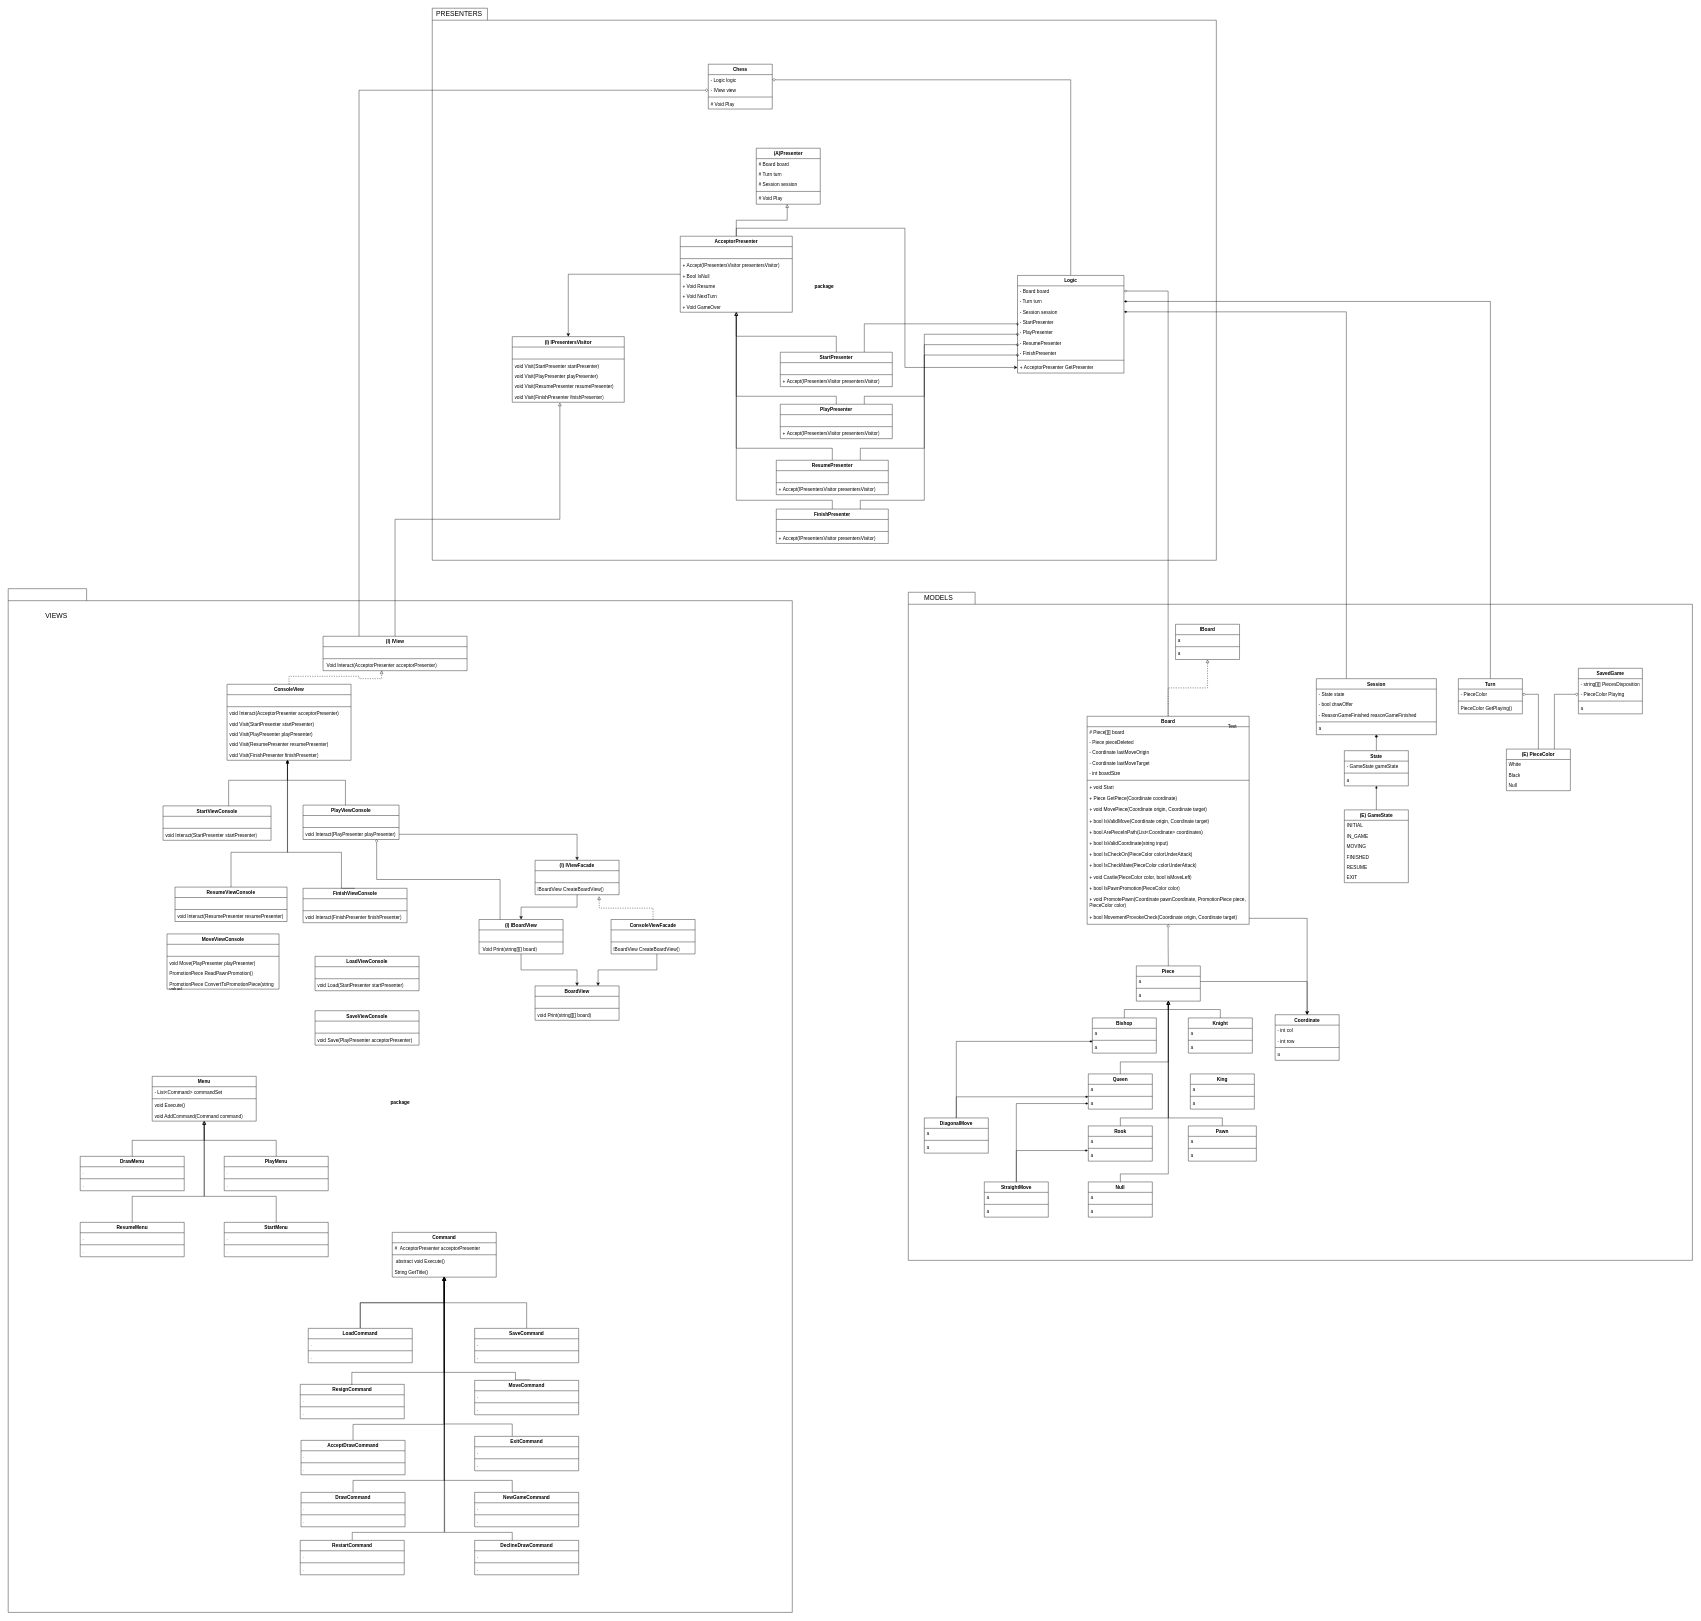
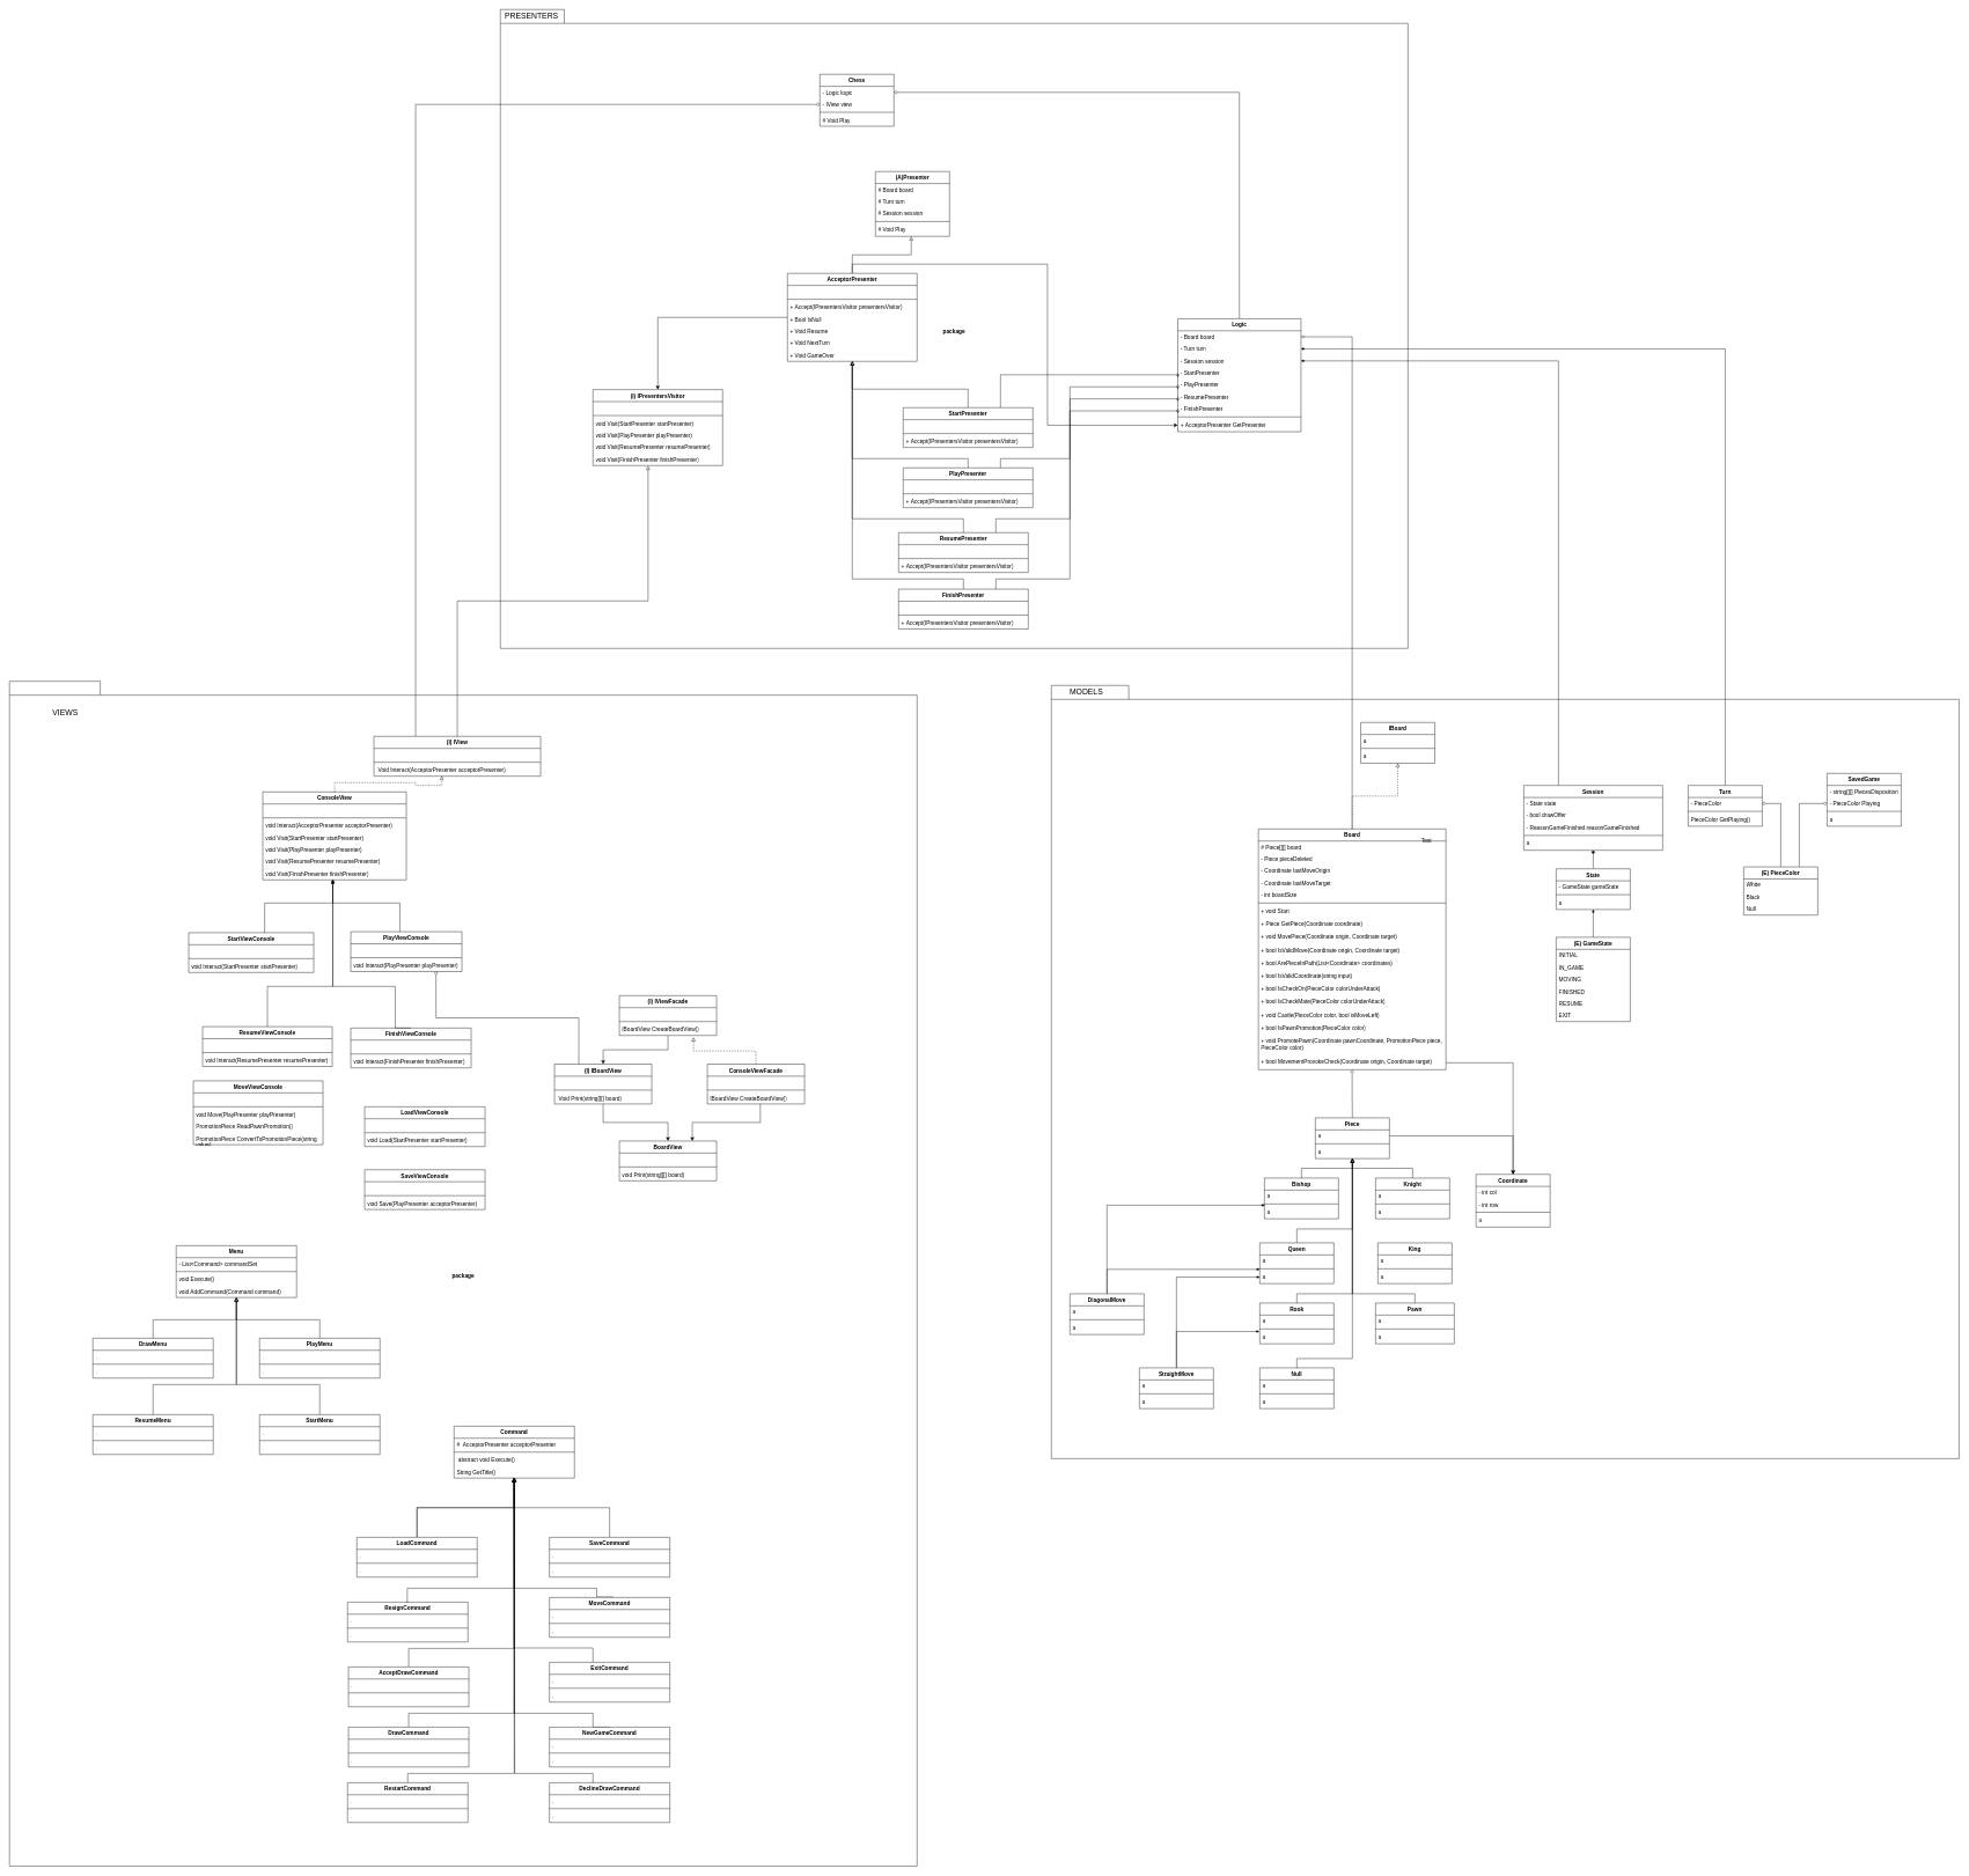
- <mxCell id="223" style="edgeStyle=orthogonalEdgeStyle;rounded=0;orthogonalLoop=1;jettySize=auto;html=1;exitX=1;exitY=0.5;exitDx=0;exitDy=0;entryX=0.5;entryY=0;entryDx=0;entryDy=0;" parent="1" source="210" target="180" edge="1"><mxGeometry relative="1" as="geometry" /></mxCell>
